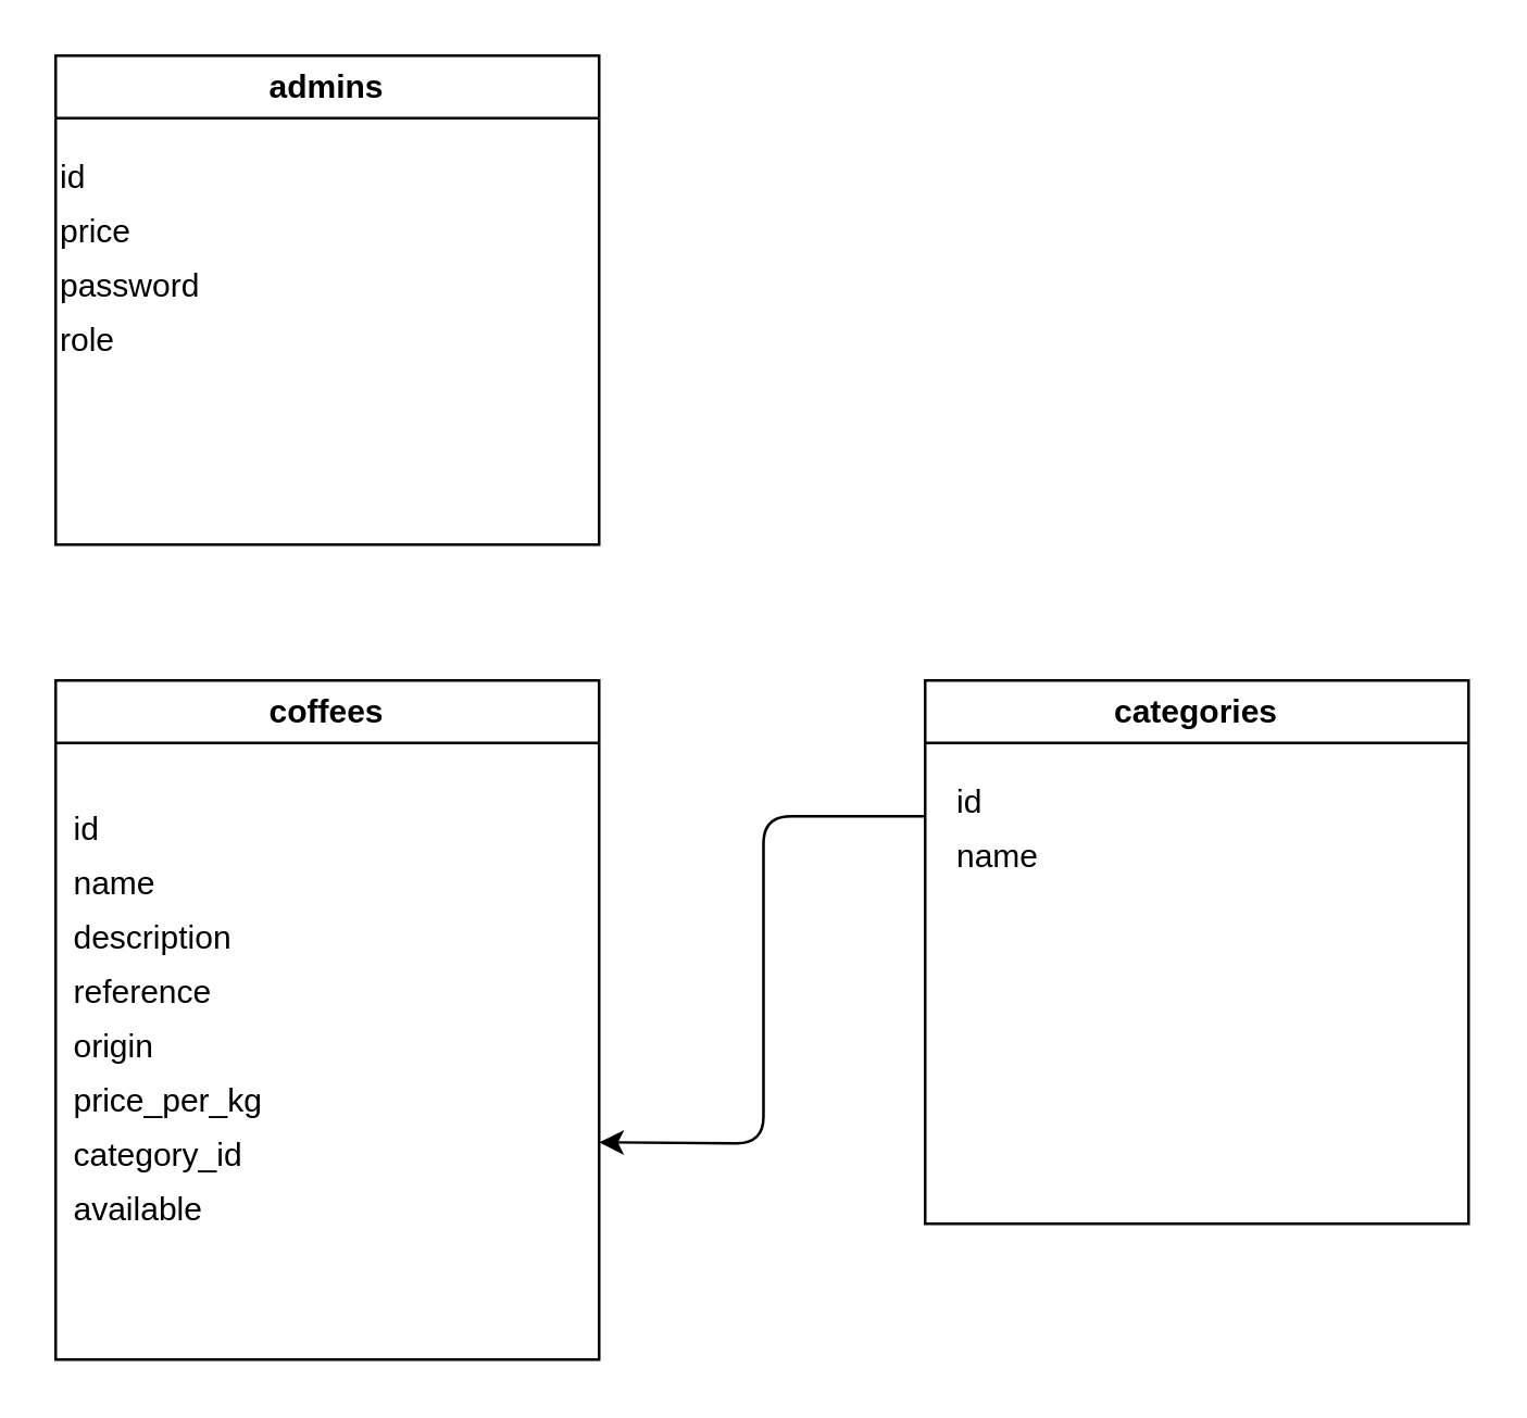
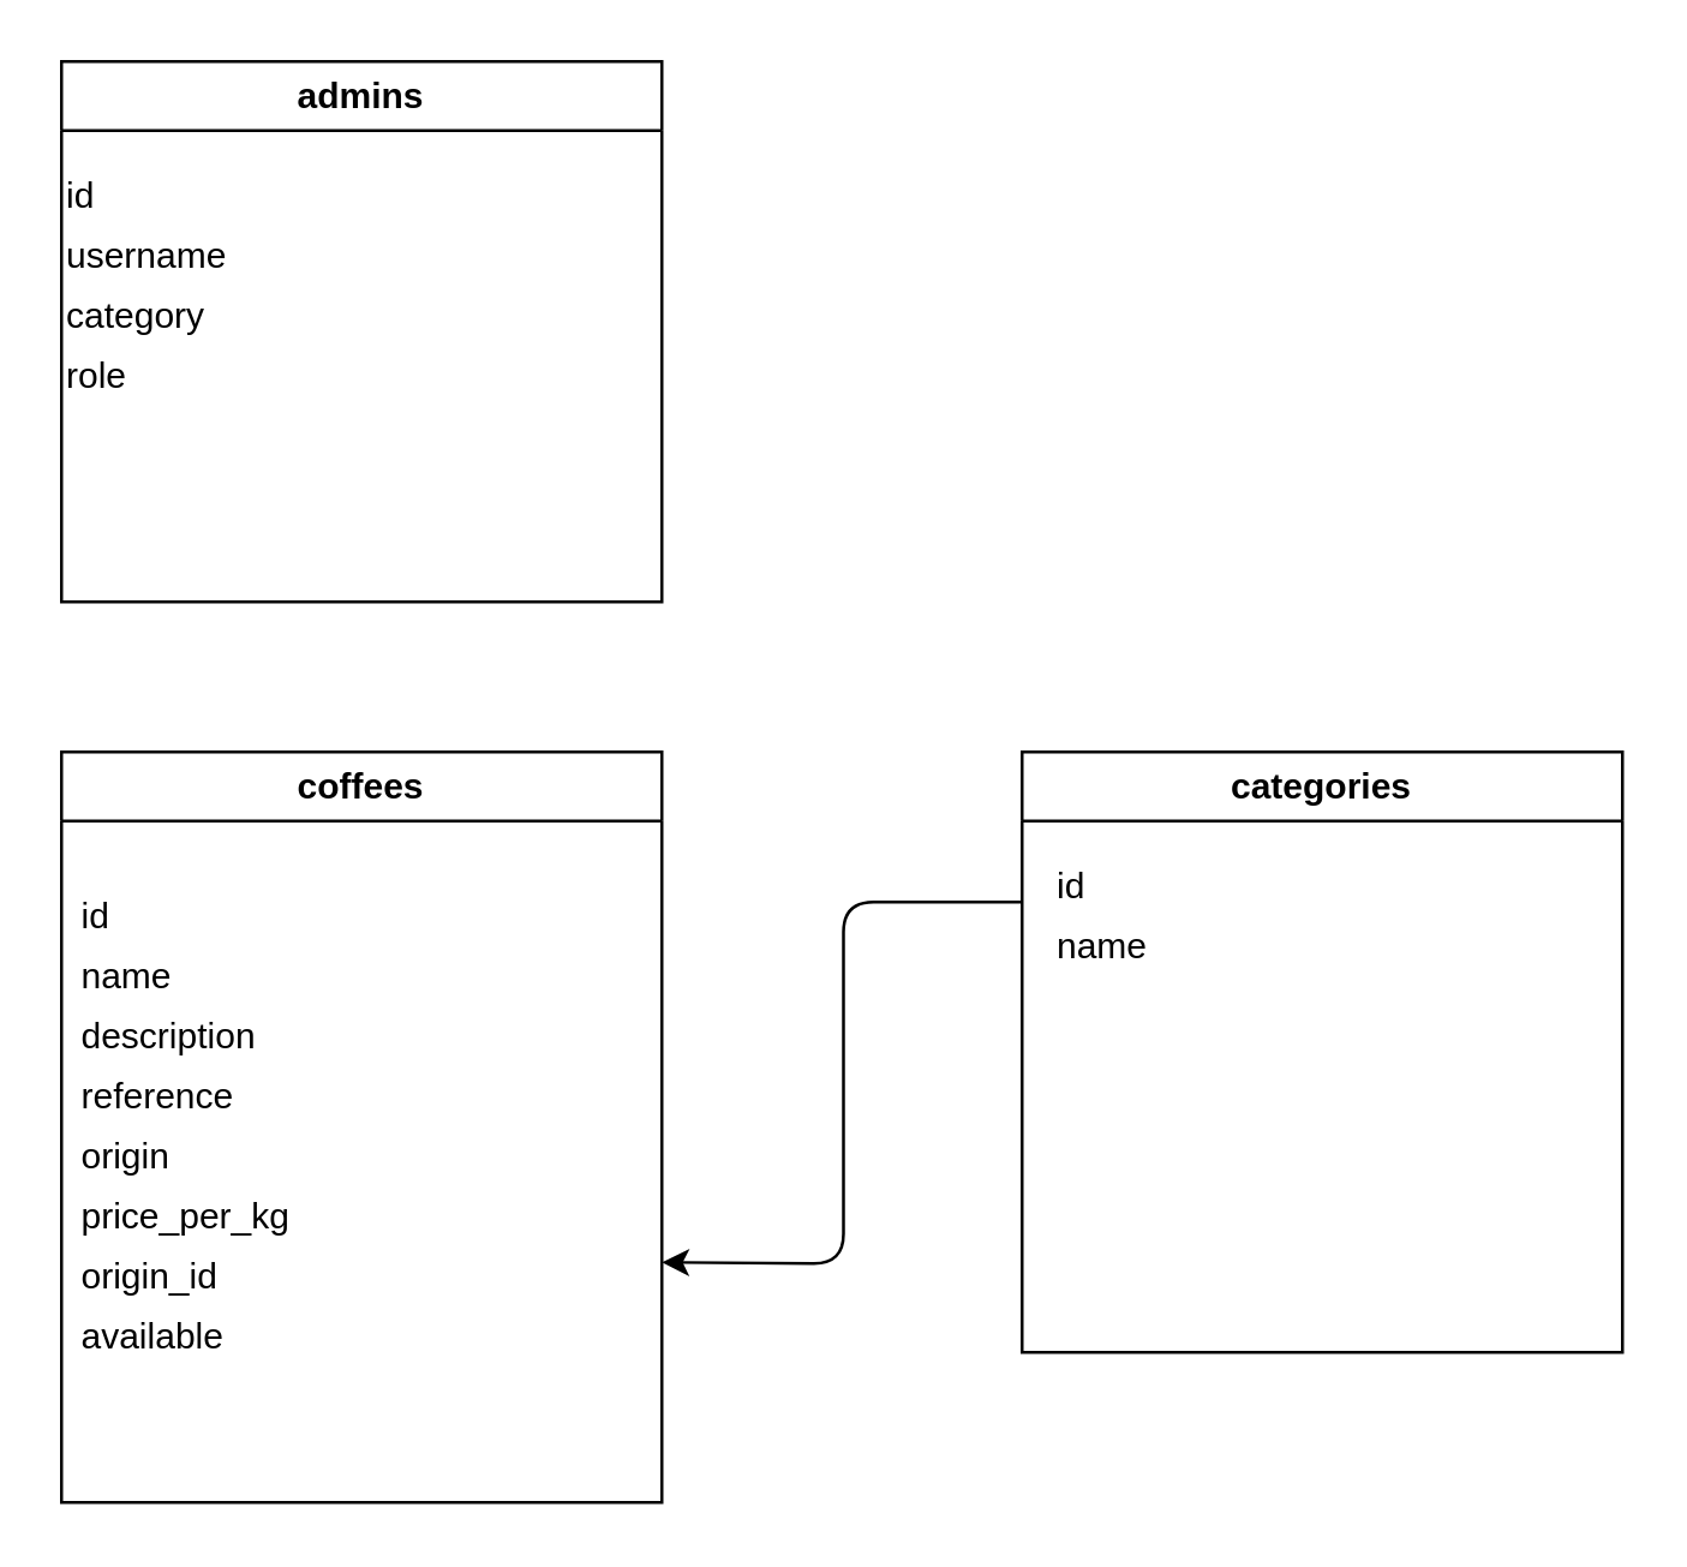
- <mxCell id="3" value="price" style="text;html=1;align=left;verticalAlign=middle;whiteSpace=wrap;rounded=0;" vertex="1" parent="2"><mxGeometry y="50" width="200" height="30" as="geometry" /></mxCell>
+ <mxCell id="3" value="username" style="text;html=1;align=left;verticalAlign=middle;whiteSpace=wrap;rounded=0;" vertex="1" parent="2"><mxGeometry y="50" width="200" height="30" as="geometry" /></mxCell>
- <mxCell id="4" value="password" style="text;html=1;align=left;verticalAlign=middle;whiteSpace=wrap;rounded=0;" vertex="1" parent="2"><mxGeometry y="70" width="200" height="30" as="geometry" /></mxCell>
+ <mxCell id="4" value="category" style="text;html=1;align=left;verticalAlign=middle;whiteSpace=wrap;rounded=0;" vertex="1" parent="2"><mxGeometry y="70" width="200" height="30" as="geometry" /></mxCell>
- <mxCell id="10" value="category_id" style="text;html=1;align=left;verticalAlign=middle;resizable=0;points=[];autosize=1;strokeColor=none;fillColor=none;" vertex="1" parent="7"><mxGeometry x="5" y="160" width="90" height="30" as="geometry" /></mxCell>
+ <mxCell id="10" value="origin_id" style="text;html=1;align=left;verticalAlign=middle;resizable=0;points=[];autosize=1;strokeColor=none;fillColor=none;" vertex="1" parent="7"><mxGeometry x="5" y="160" width="90" height="30" as="geometry" /></mxCell>
